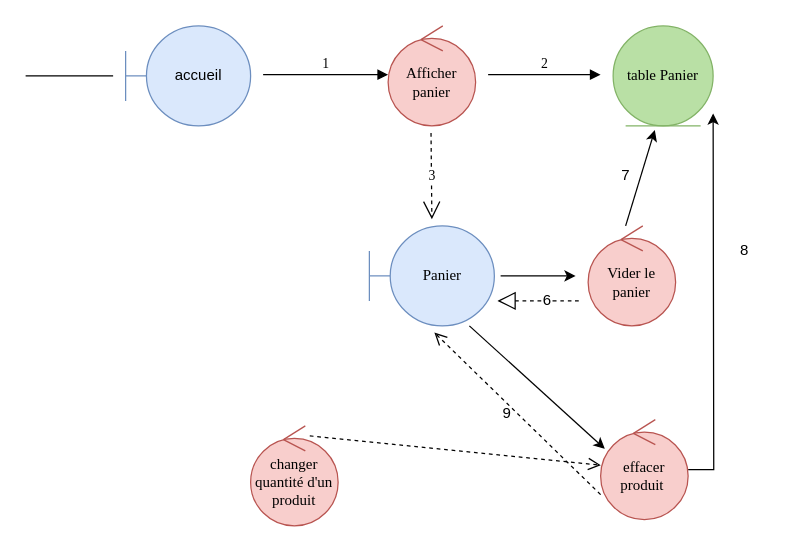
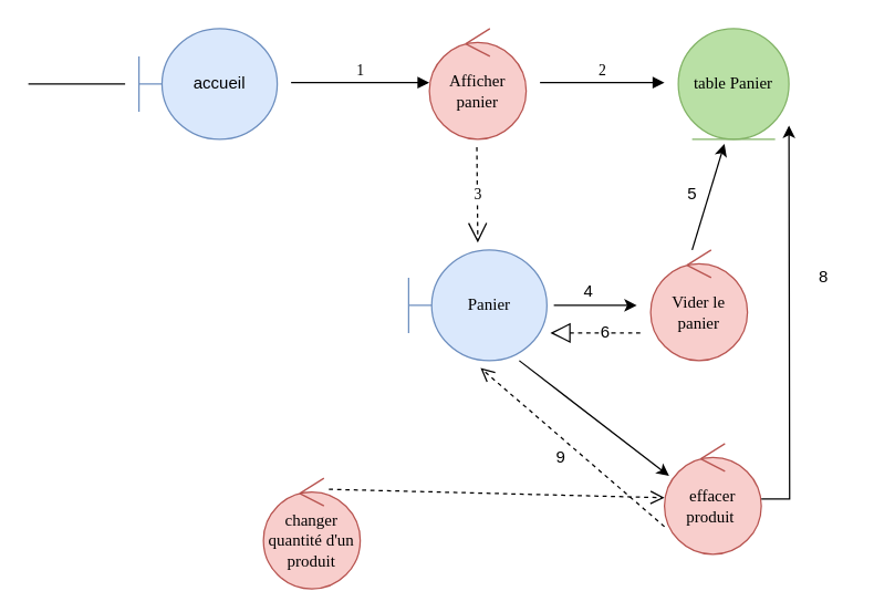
- <mxCell id="20" value="7" style="text;html=1;resizable=0;points=[];autosize=1;align=left;verticalAlign=top;spacingTop=-4;" vertex="1" parent="1"><mxGeometry x="495" y="130" width="20" height="20" as="geometry" /></mxCell>
+ <mxCell id="20" value="5" style="text;html=1;resizable=0;points=[];autosize=1;align=left;verticalAlign=top;spacingTop=-4;" vertex="1" parent="1"><mxGeometry x="495" y="130" width="20" height="20" as="geometry" /></mxCell>
+ <mxCell id="16" value="4" style="text;html=1;resizable=0;points=[];autosize=1;align=left;verticalAlign=top;spacingTop=-4;" vertex="1" parent="1"><mxGeometry x="420" y="200" width="20" height="20" as="geometry" /></mxCell>
- <mxCell id="13" value="effacer produit&amp;nbsp;" style="ellipse;shape=umlControl;whiteSpace=wrap;html=1;fontFamily=Verdana;fillColor=#f8cecc;strokeColor=#b85450;" vertex="1" parent="1"><mxGeometry x="480" y="335" width="70" height="80" as="geometry" /></mxCell>
+ <mxCell id="13" value="effacer produit&amp;nbsp;" style="ellipse;shape=umlControl;whiteSpace=wrap;html=1;fontFamily=Verdana;fillColor=#f8cecc;strokeColor=#b85450;" vertex="1" parent="1"><mxGeometry x="480" y="320" width="70" height="80" as="geometry" /></mxCell>
- <mxCell id="23" value="changer quantité d'un produit" style="ellipse;shape=umlControl;whiteSpace=wrap;html=1;fontFamily=Verdana;fillColor=#f8cecc;strokeColor=#b85450;" vertex="1" parent="1"><mxGeometry x="200" y="340" width="70" height="80" as="geometry" /></mxCell>
+ <mxCell id="23" value="changer quantité d'un produit" style="ellipse;shape=umlControl;whiteSpace=wrap;html=1;fontFamily=Verdana;fillColor=#f8cecc;strokeColor=#b85450;" vertex="1" parent="1"><mxGeometry x="190" y="345" width="70" height="80" as="geometry" /></mxCell>
